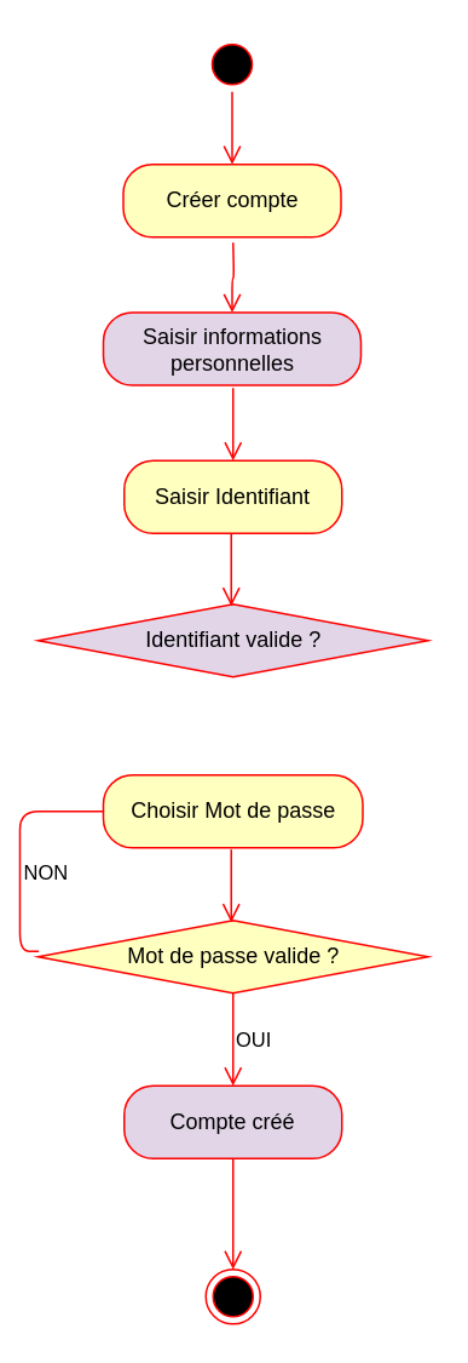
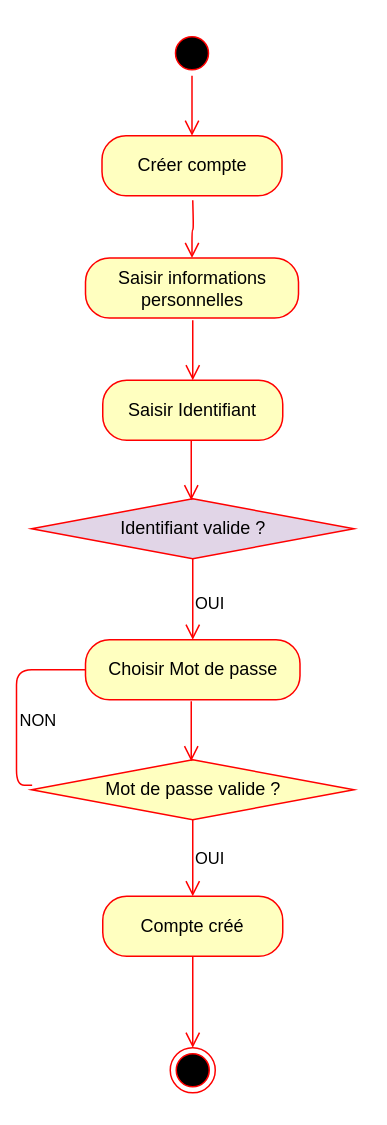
- <mxCell id="19" value="&lt;div&gt;Saisir informations personnelles&lt;/div&gt;" style="rounded=1;whiteSpace=wrap;html=1;arcSize=40;fontColor=#000000;fillColor=#e1d5e7;strokeColor=#ff0000;labelBackgroundColor=none;shadow=0;" parent="1" vertex="1"><mxGeometry x="56.5" y="171.5" width="142" height="40" as="geometry" /></mxCell>
+ <mxCell id="19" value="&lt;div&gt;Saisir informations personnelles&lt;/div&gt;" style="rounded=1;whiteSpace=wrap;html=1;arcSize=40;fontColor=#000000;fillColor=#ffffc0;strokeColor=#ff0000;labelBackgroundColor=none;shadow=0;" parent="1" vertex="1"><mxGeometry x="56.5" y="171.5" width="142" height="40" as="geometry" /></mxCell>
+ <mxCell id="7" value="OUI" style="html=1;align=left;verticalAlign=top;endArrow=open;endSize=8;strokeColor=#ff0000;exitX=0.5;exitY=1;exitDx=0;exitDy=0;entryX=0.5;entryY=0;entryDx=0;entryDy=0;labelBackgroundColor=none;shadow=0;" parent="1" source="6" target="13" edge="1"><mxGeometry x="-0.37" relative="1" as="geometry"><mxPoint x="133" y="417" as="targetPoint" /><mxPoint as="offset" /></mxGeometry></mxCell>
- <mxCell id="8" value="Compte créé" style="rounded=1;whiteSpace=wrap;html=1;arcSize=40;fontColor=#000000;fillColor=#e1d5e7;strokeColor=#ff0000;labelBackgroundColor=none;shadow=0;" parent="1" vertex="1"><mxGeometry x="68" y="597" width="120" height="40" as="geometry" /></mxCell>
+ <mxCell id="8" value="Compte créé" style="rounded=1;whiteSpace=wrap;html=1;arcSize=40;fontColor=#000000;fillColor=#ffffc0;strokeColor=#ff0000;labelBackgroundColor=none;shadow=0;" parent="1" vertex="1"><mxGeometry x="68" y="597" width="120" height="40" as="geometry" /></mxCell>
